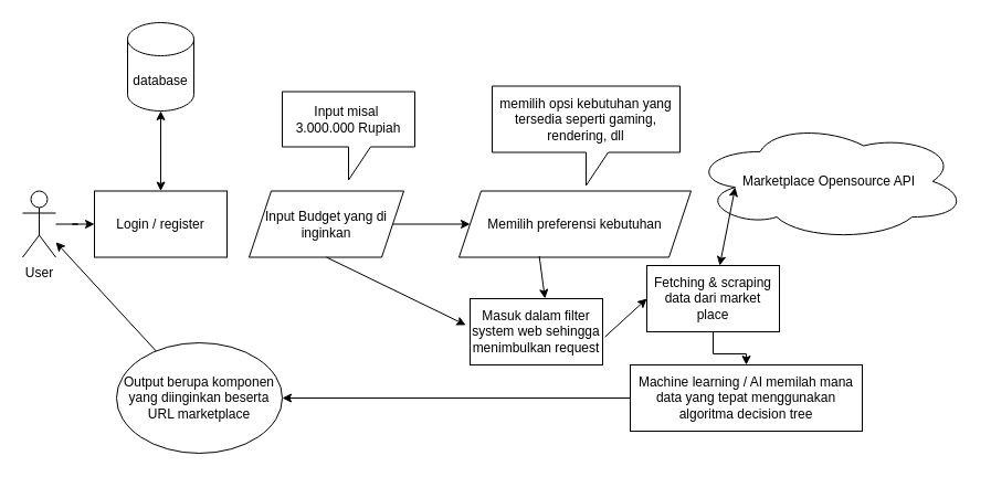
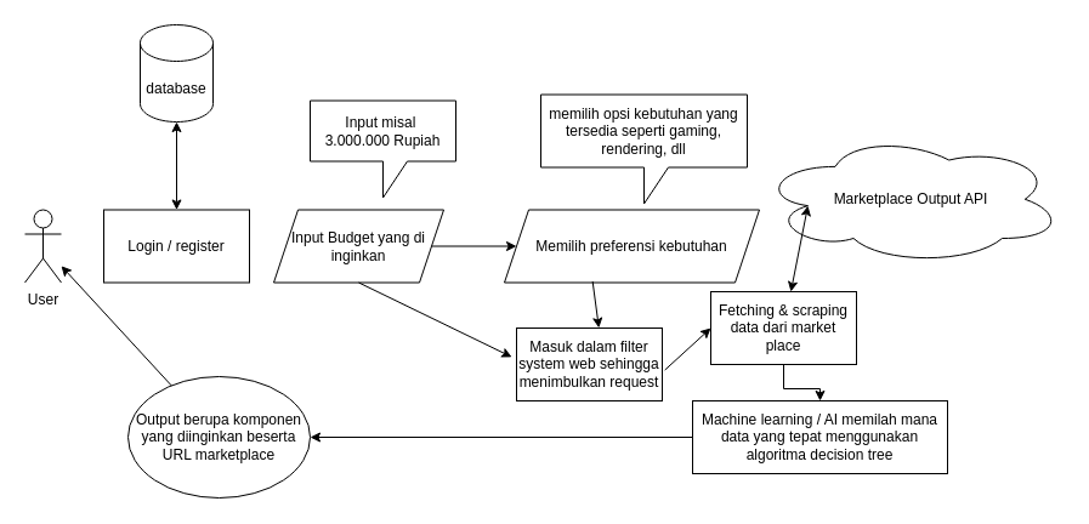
- <mxCell id="14" value="Marketplace Opensource API" style="ellipse;shape=cloud;whiteSpace=wrap;html=1;" vertex="1" parent="1"><mxGeometry x="625" y="110" width="250" height="107.5" as="geometry" /></mxCell>
+ <mxCell id="14" value="Marketplace Output API" style="ellipse;shape=cloud;whiteSpace=wrap;html=1;" vertex="1" parent="1"><mxGeometry x="625" y="110" width="250" height="107.5" as="geometry" /></mxCell>
- <mxCell id="2" style="edgeStyle=orthogonalEdgeStyle;rounded=0;orthogonalLoop=1;jettySize=auto;html=1;" edge="1" parent="1" source="3" target="17"><mxGeometry relative="1" as="geometry"><mxPoint x="65" y="207.5" as="sourcePoint" /></mxGeometry></mxCell>
